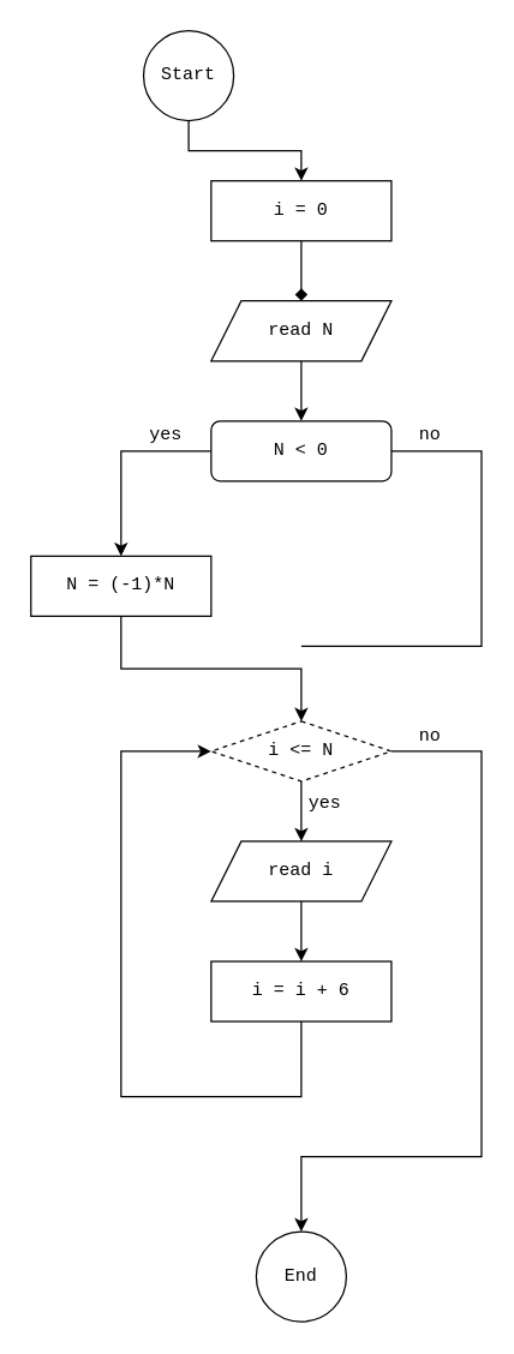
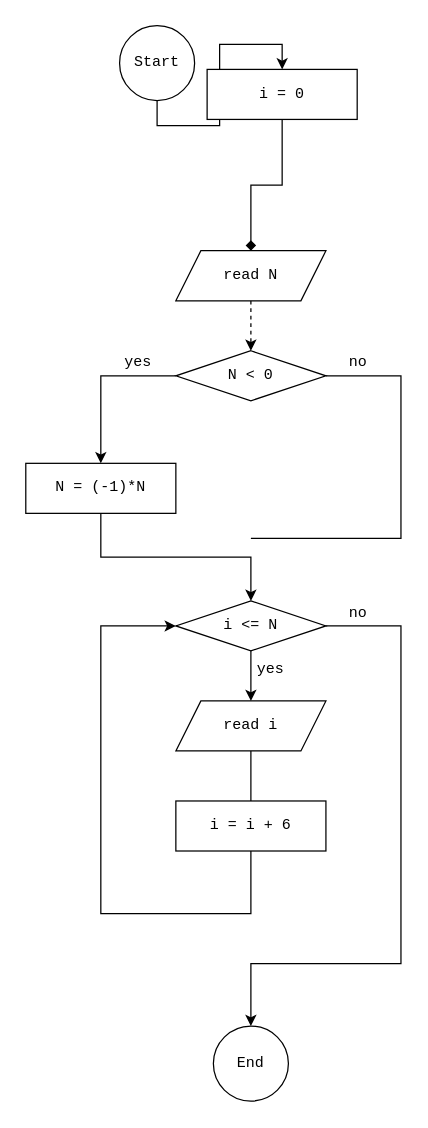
- <mxCell id="5" value="i = 0" style="rounded=0;whiteSpace=wrap;html=1;fontFamily=Courier New;" parent="1" vertex="1"><mxGeometry x="140" y="120" width="120" height="40" as="geometry" /></mxCell>
+ <mxCell id="5" value="i = 0" style="rounded=0;whiteSpace=wrap;html=1;fontFamily=Courier New;" parent="1" vertex="1"><mxGeometry x="165" y="55" width="120" height="40" as="geometry" /></mxCell>
- <mxCell id="9" style="edgeStyle=orthogonalEdgeStyle;rounded=0;orthogonalLoop=1;jettySize=auto;html=1;exitX=0.5;exitY=1;exitDx=0;exitDy=0;entryX=0.5;entryY=0;entryDx=0;entryDy=0;" edge="1" parent="1" source="10" target="16"><mxGeometry relative="1" as="geometry" /></mxCell>
+ <mxCell id="9" style="edgeStyle=orthogonalEdgeStyle;rounded=0;orthogonalLoop=1;jettySize=auto;html=1;exitX=0.5;exitY=1;exitDx=0;exitDy=0;entryX=0.5;entryY=0;entryDx=0;entryDy=0;dashed=1;" edge="1" parent="1" source="10" target="16"><mxGeometry relative="1" as="geometry" /></mxCell>
- <mxCell id="16" value="N &amp;lt; 0" style="whiteSpace=wrap;html=1;fontFamily=Courier New;rounded=1;" vertex="1" parent="1"><mxGeometry x="140" y="280" width="120" height="40" as="geometry" /></mxCell>
+ <mxCell id="16" value="N &amp;lt; 0" style="rhombus;whiteSpace=wrap;html=1;fontFamily=Courier New;" vertex="1" parent="1"><mxGeometry x="140" y="280" width="120" height="40" as="geometry" /></mxCell>
- <mxCell id="8" value="i &amp;lt;= N" style="rhombus;whiteSpace=wrap;html=1;fontFamily=Courier New;dashed=1;" parent="1" vertex="1"><mxGeometry x="140" y="480" width="120" height="40" as="geometry" /></mxCell>
+ <mxCell id="8" value="i &amp;lt;= N" style="rhombus;whiteSpace=wrap;html=1;fontFamily=Courier New;" parent="1" vertex="1"><mxGeometry x="140" y="480" width="120" height="40" as="geometry" /></mxCell>
- <mxCell id="21" style="edgeStyle=orthogonalEdgeStyle;rounded=0;orthogonalLoop=1;jettySize=auto;html=1;exitX=0.5;exitY=1;exitDx=0;exitDy=0;endArrow=classic;endFill=1;" edge="1" parent="1" source="22" target="23"><mxGeometry relative="1" as="geometry" /></mxCell>
+ <mxCell id="21" style="edgeStyle=orthogonalEdgeStyle;rounded=0;orthogonalLoop=1;jettySize=auto;html=1;exitX=0.5;exitY=1;exitDx=0;exitDy=0;endArrow=none;endFill=1;" edge="1" parent="1" source="22" target="23"><mxGeometry relative="1" as="geometry" /></mxCell>
